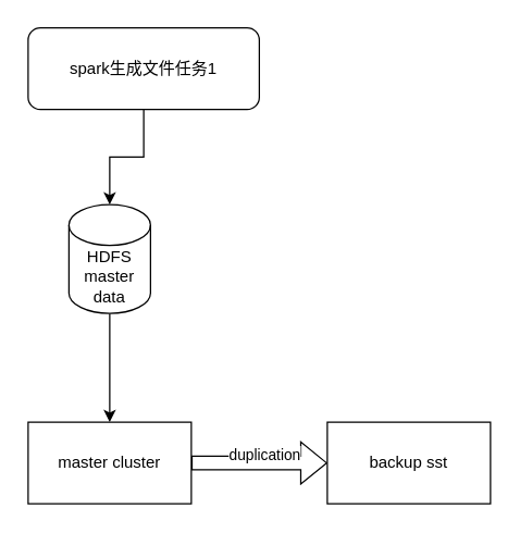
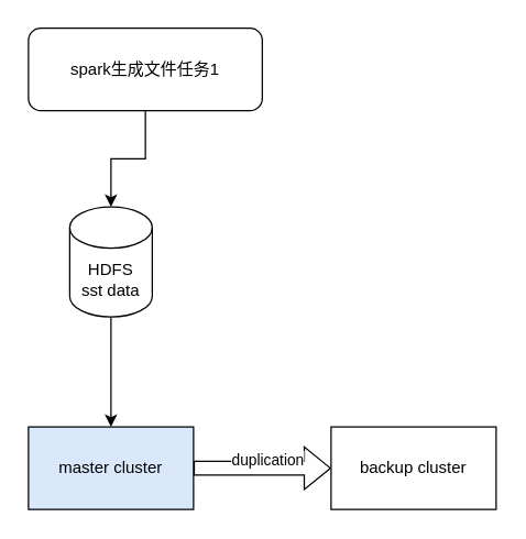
- <mxCell id="6" value="HDFS&lt;div&gt;master data&lt;/div&gt;" style="shape=cylinder3;whiteSpace=wrap;html=1;boundedLbl=1;backgroundOutline=1;size=15;" vertex="1" parent="1"><mxGeometry x="50" y="150" width="60" height="80" as="geometry" /></mxCell>
+ <mxCell id="6" value="HDFS&lt;div&gt;sst data&lt;/div&gt;" style="shape=cylinder3;whiteSpace=wrap;html=1;boundedLbl=1;backgroundOutline=1;size=15;" vertex="1" parent="1"><mxGeometry x="50" y="150" width="60" height="80" as="geometry" /></mxCell>
- <mxCell id="4" value="master cluster" style="rounded=0;whiteSpace=wrap;html=1;" vertex="1" parent="1"><mxGeometry x="20" y="310" width="120" height="60" as="geometry" /></mxCell>
+ <mxCell id="4" value="master cluster" style="rounded=0;whiteSpace=wrap;html=1;fillColor=#dae8fc;" vertex="1" parent="1"><mxGeometry x="20" y="310" width="120" height="60" as="geometry" /></mxCell>
- <mxCell id="7" value="backup sst" style="rounded=0;whiteSpace=wrap;html=1;" vertex="1" parent="1"><mxGeometry x="240" y="310" width="120" height="60" as="geometry" /></mxCell>
+ <mxCell id="7" value="backup cluster" style="rounded=0;whiteSpace=wrap;html=1;" vertex="1" parent="1"><mxGeometry x="240" y="310" width="120" height="60" as="geometry" /></mxCell>
